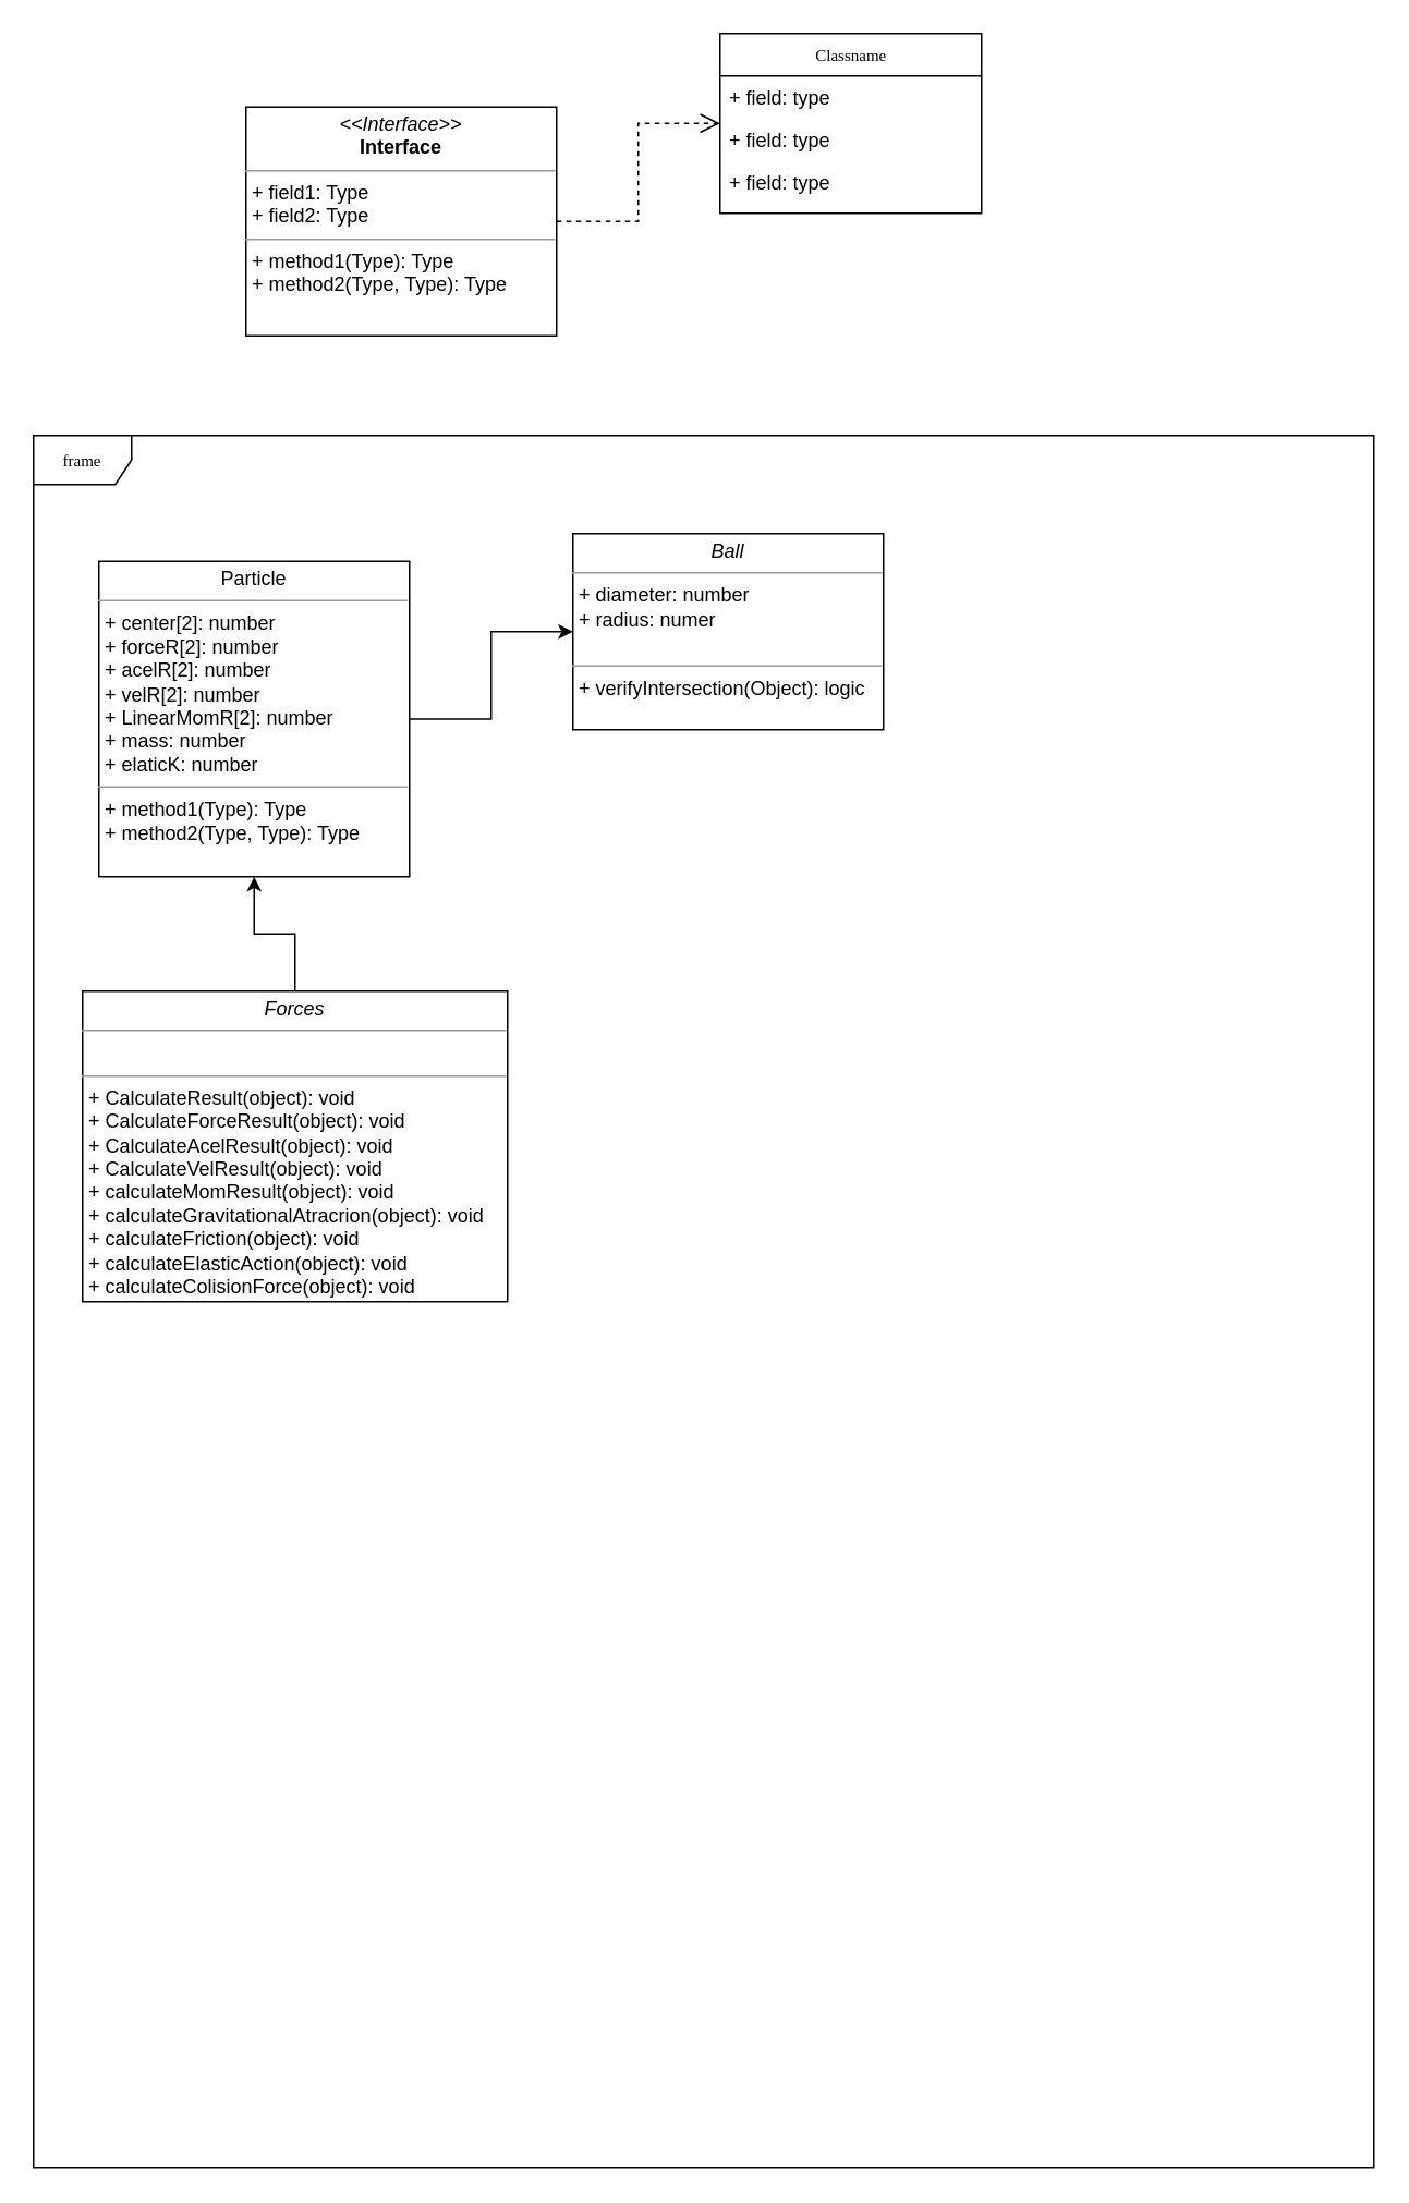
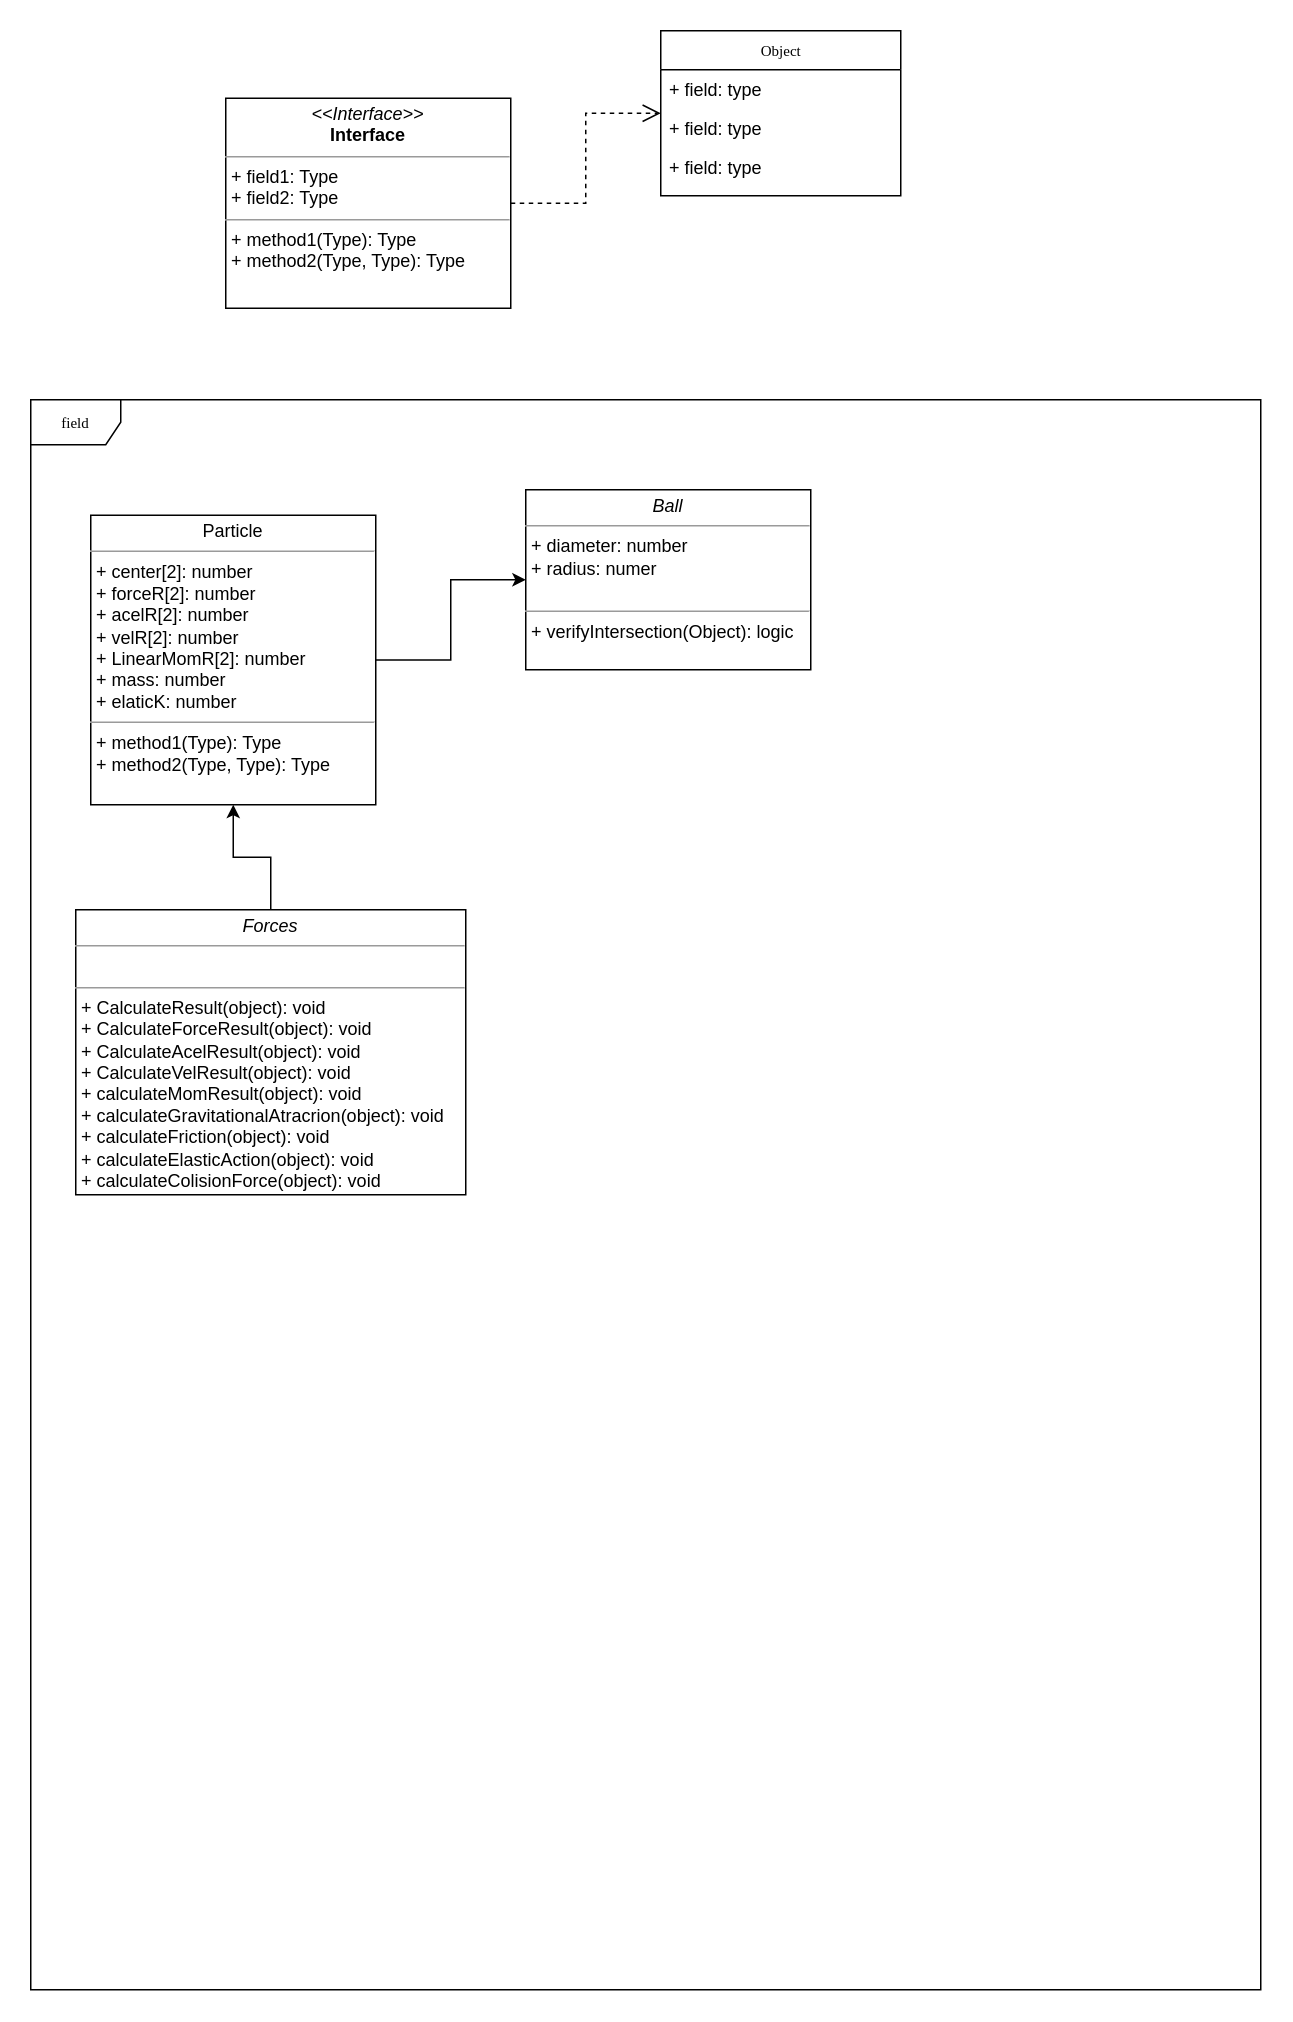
- <mxCell id="5" value="Classname" style="swimlane;html=1;fontStyle=0;childLayout=stackLayout;horizontal=1;startSize=26;fillColor=none;horizontalStack=0;resizeParent=1;resizeLast=0;collapsible=1;marginBottom=0;swimlaneFillColor=#ffffff;rounded=0;shadow=0;comic=0;labelBackgroundColor=none;strokeColor=#000000;strokeWidth=1;fontFamily=Verdana;fontSize=10;fontColor=#000000;align=center;" vertex="1" parent="1"><mxGeometry x="440" y="20" width="160" height="110" as="geometry" /></mxCell>
+ <mxCell id="5" value="Object" style="swimlane;html=1;fontStyle=0;childLayout=stackLayout;horizontal=1;startSize=26;fillColor=none;horizontalStack=0;resizeParent=1;resizeLast=0;collapsible=1;marginBottom=0;swimlaneFillColor=#ffffff;rounded=0;shadow=0;comic=0;labelBackgroundColor=none;strokeColor=#000000;strokeWidth=1;fontFamily=Verdana;fontSize=10;fontColor=#000000;align=center;" vertex="1" parent="1"><mxGeometry x="440" y="20" width="160" height="110" as="geometry" /></mxCell>
- <mxCell id="2" value="frame" style="shape=umlFrame;whiteSpace=wrap;html=1;rounded=0;shadow=0;comic=0;labelBackgroundColor=none;strokeColor=#000000;strokeWidth=1;fillColor=#ffffff;fontFamily=Verdana;fontSize=10;fontColor=#000000;align=center;" parent="1" vertex="1"><mxGeometry x="20" y="266" width="820" height="1060" as="geometry" /></mxCell>
+ <mxCell id="2" value="field" style="shape=umlFrame;whiteSpace=wrap;html=1;rounded=0;shadow=0;comic=0;labelBackgroundColor=none;strokeColor=#000000;strokeWidth=1;fillColor=#ffffff;fontFamily=Verdana;fontSize=10;fontColor=#000000;align=center;" parent="1" vertex="1"><mxGeometry x="20" y="266" width="820" height="1060" as="geometry" /></mxCell>
